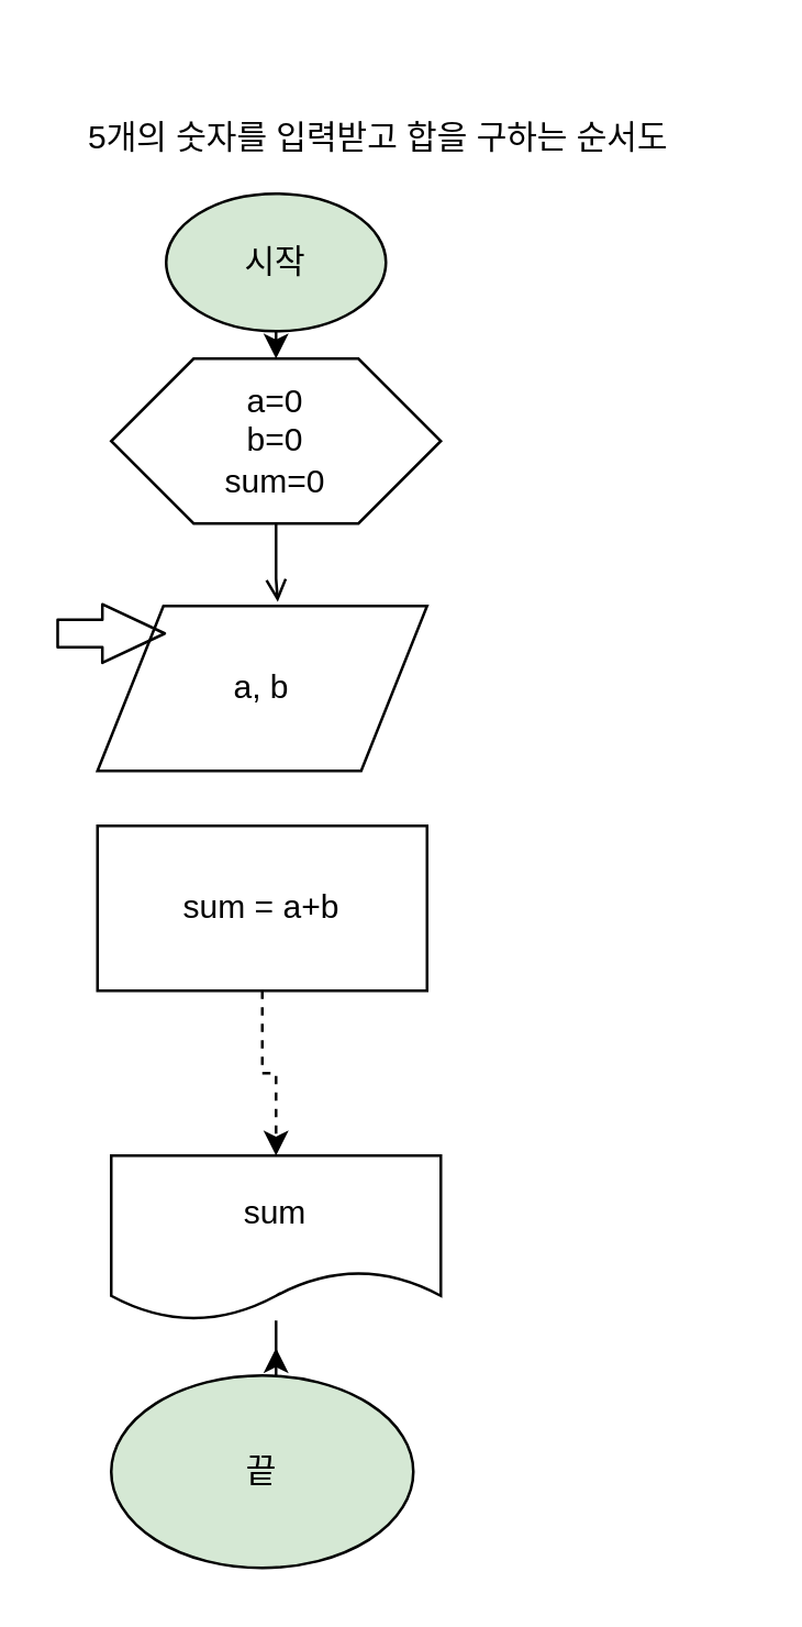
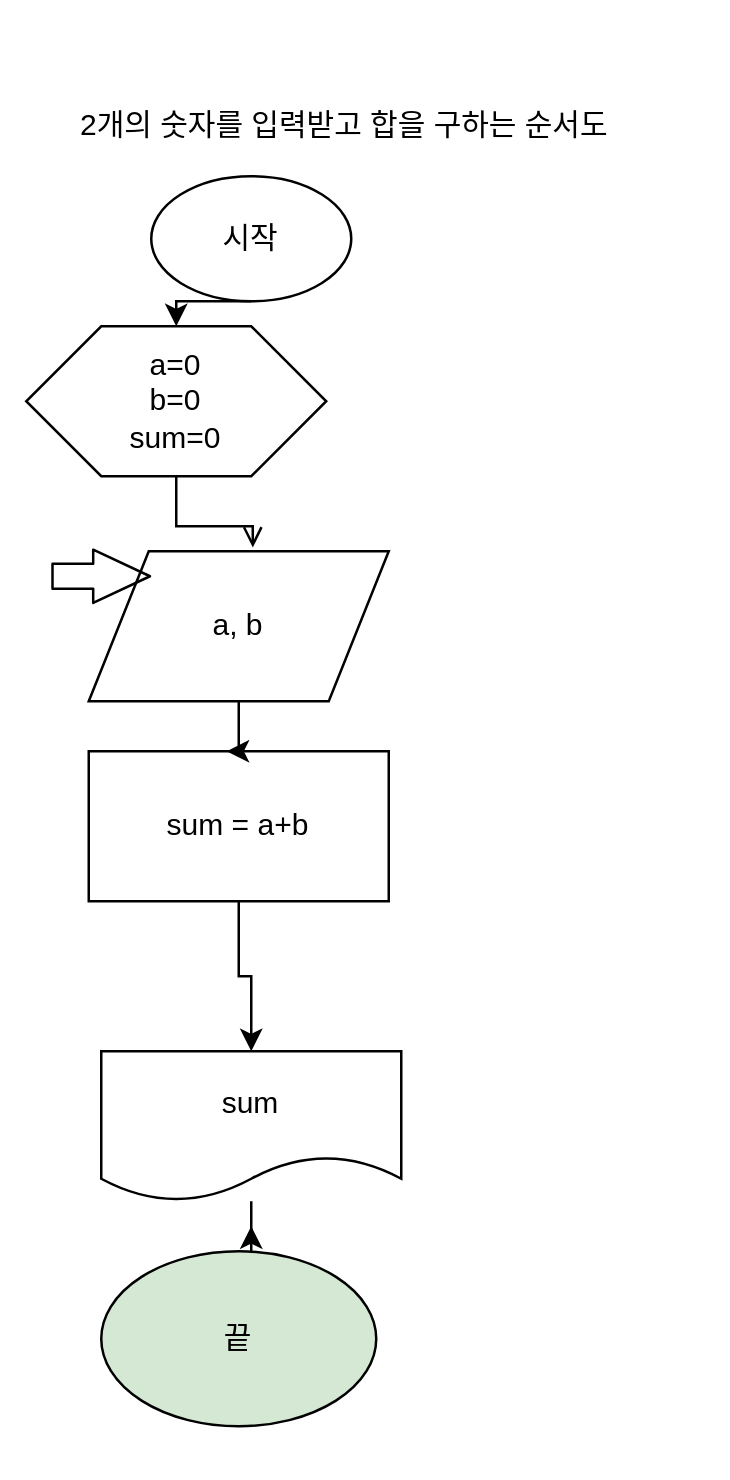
- <mxCell id="2" value="5개의 숫자를 입력받고 합을 구하는 순서도" style="text;html=1;strokeColor=none;fillColor=none;align=left;verticalAlign=middle;whiteSpace=wrap;rounded=0;" vertex="1" parent="1"><mxGeometry x="30" y="20" width="240" height="60" as="geometry" /></mxCell>
+ <mxCell id="2" value="2개의 숫자를 입력받고 합을 구하는 순서도" style="text;html=1;strokeColor=none;fillColor=none;align=left;verticalAlign=middle;whiteSpace=wrap;rounded=0;" vertex="1" parent="1"><mxGeometry x="30" y="20" width="240" height="60" as="geometry" /></mxCell>
- <mxCell id="4" value="시작" style="ellipse;whiteSpace=wrap;html=1;fillColor=#d5e8d4;" vertex="1" parent="1"><mxGeometry x="60" y="70" width="80" height="50" as="geometry" /></mxCell>
+ <mxCell id="4" value="시작" style="ellipse;whiteSpace=wrap;html=1;" vertex="1" parent="1"><mxGeometry x="60" y="70" width="80" height="50" as="geometry" /></mxCell>
- <mxCell id="6" value="a=0&lt;br&gt;b=0&lt;br&gt;sum=0&lt;br&gt;" style="shape=hexagon;perimeter=hexagonPerimeter2;whiteSpace=wrap;html=1;" vertex="1" parent="1"><mxGeometry x="40" y="130" width="120" height="60" as="geometry" /></mxCell>
+ <mxCell id="6" value="a=0&lt;br&gt;b=0&lt;br&gt;sum=0&lt;br&gt;" style="shape=hexagon;perimeter=hexagonPerimeter2;whiteSpace=wrap;html=1;" vertex="1" parent="1"><mxGeometry x="10" y="130" width="120" height="60" as="geometry" /></mxCell>
+ <mxCell id="12" style="edgeStyle=orthogonalEdgeStyle;rounded=0;orthogonalLoop=1;jettySize=auto;html=1;entryX=0.459;entryY=-0.002;entryDx=0;entryDy=0;entryPerimeter=0;" edge="1" parent="1" source="13" target="8"><mxGeometry relative="1" as="geometry" /></mxCell>
- <mxCell id="7" style="edgeStyle=orthogonalEdgeStyle;rounded=0;orthogonalLoop=1;jettySize=auto;html=1;entryX=0.5;entryY=0;entryDx=0;entryDy=0;dashed=1;" edge="1" parent="1" source="8" target="10"><mxGeometry relative="1" as="geometry" /></mxCell>
+ <mxCell id="7" style="edgeStyle=orthogonalEdgeStyle;rounded=0;orthogonalLoop=1;jettySize=auto;html=1;entryX=0.5;entryY=0;entryDx=0;entryDy=0;" edge="1" parent="1" source="8" target="10"><mxGeometry relative="1" as="geometry" /></mxCell>
